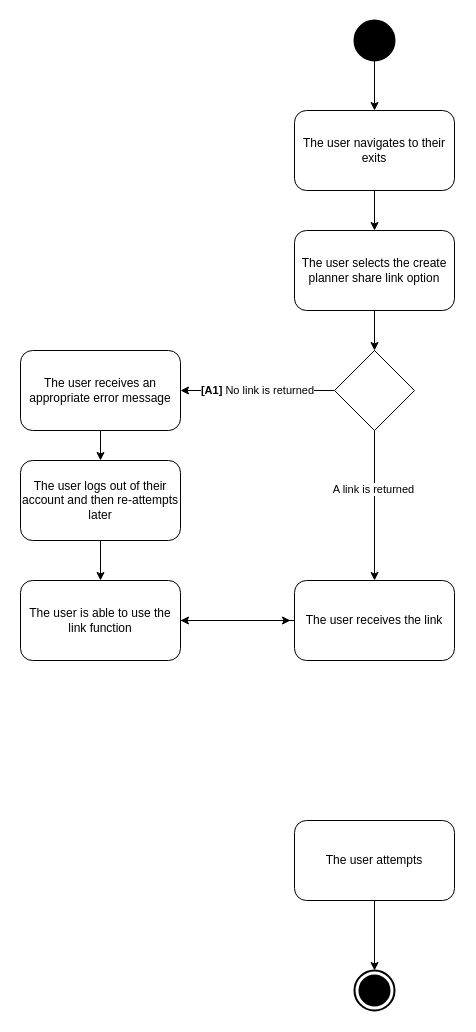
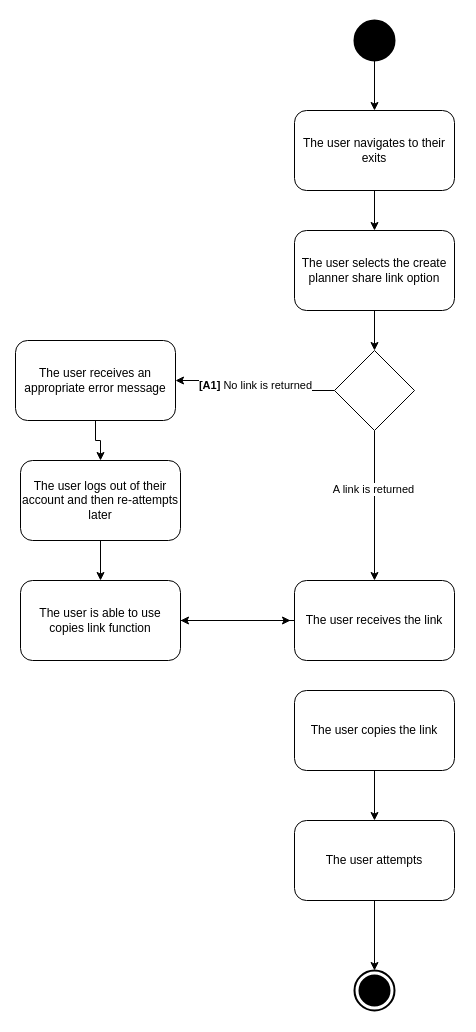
- <mxCell id="7" value="The user receives an appropriate error message" style="shape=rect;html=1;rounded=1;whiteSpace=wrap;align=center;" vertex="1" parent="1"><mxGeometry x="20" y="350" width="160" height="80" as="geometry" /></mxCell>
+ <mxCell id="7" value="The user receives an appropriate error message" style="shape=rect;html=1;rounded=1;whiteSpace=wrap;align=center;" vertex="1" parent="1"><mxGeometry x="15" y="340" width="160" height="80" as="geometry" /></mxCell>
- <mxCell id="5" value="The user is able to use the link function" style="shape=rect;html=1;rounded=1;whiteSpace=wrap;align=center;" vertex="1" parent="1"><mxGeometry x="20" y="580" width="160" height="80" as="geometry" /></mxCell>
+ <mxCell id="5" value="The user is able to use copies link function" style="shape=rect;html=1;rounded=1;whiteSpace=wrap;align=center;" vertex="1" parent="1"><mxGeometry x="20" y="580" width="160" height="80" as="geometry" /></mxCell>
+ <mxCell id="11" value="The user copies the link" style="shape=rect;html=1;rounded=1;whiteSpace=wrap;align=center;" vertex="1" parent="1"><mxGeometry x="294" y="690" width="160" height="80" as="geometry" /></mxCell>
+ <mxCell id="10" style="edgeStyle=orthogonalEdgeStyle;rounded=0;orthogonalLoop=1;jettySize=auto;html=1;entryX=0.5;entryY=0;entryDx=0;entryDy=0;" edge="1" parent="1" source="11" target="9"><mxGeometry relative="1" as="geometry" /></mxCell>
